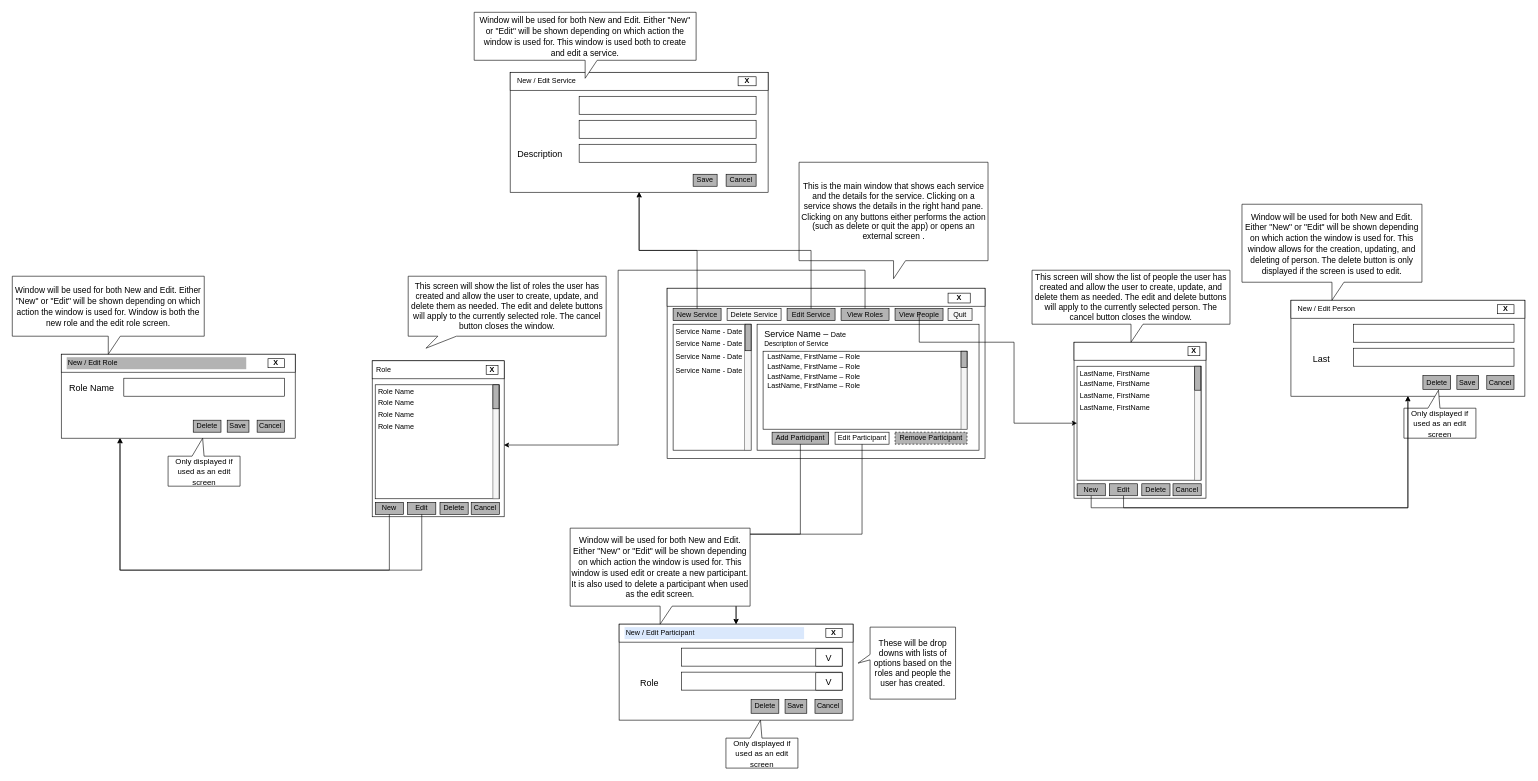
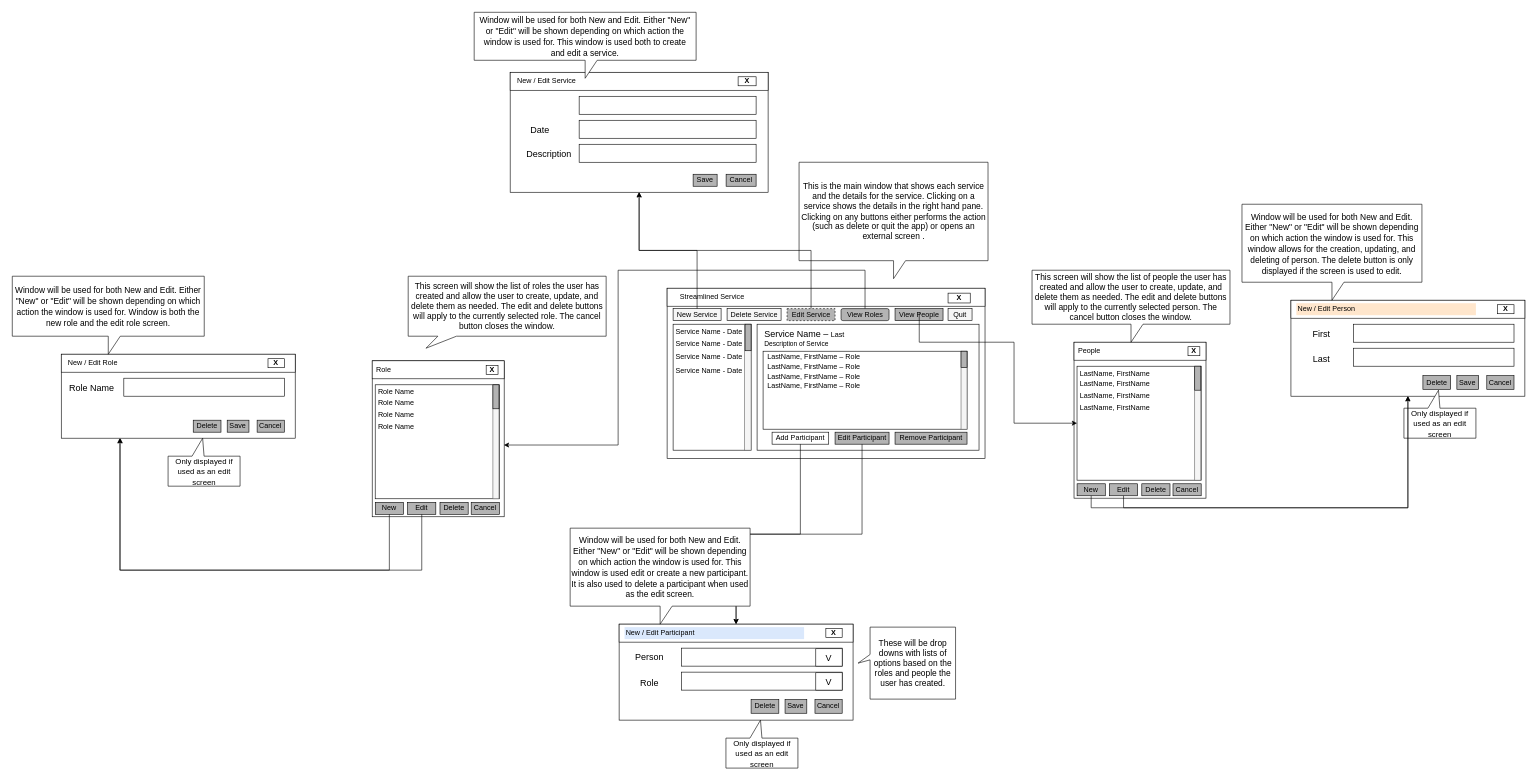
+ <mxCell id="61" value="Date" style="text;html=1;strokeColor=none;fillColor=none;align=center;verticalAlign=middle;whiteSpace=wrap;fontSize=15;" vertex="1" parent="55"><mxGeometry x="20" y="80" width="60" height="30" as="geometry" /></mxCell>
- <mxCell id="63" value="Description" style="text;html=1;strokeColor=none;fillColor=none;align=center;verticalAlign=middle;whiteSpace=wrap;fontSize=15;" vertex="1" parent="55"><mxGeometry x="20" y="120" width="60" height="30" as="geometry" /></mxCell>
+ <mxCell id="63" value="Description" style="text;html=1;strokeColor=none;fillColor=none;align=center;verticalAlign=middle;whiteSpace=wrap;fontSize=15;" vertex="1" parent="55"><mxGeometry x="35" y="120" width="60" height="30" as="geometry" /></mxCell>
+ <mxCell id="31" value="&lt;span&gt;Streamlined Service&lt;/span&gt;" style="whiteSpace=wrap;html=1;fillColor=#FFFFFF;strokeColor=none;" parent="28" vertex="1"><mxGeometry x="7.206" y="214.082" width="135.581" height="21.846" as="geometry" /></mxCell>
- <mxCell id="9" value="&lt;span&gt;New / Edit Person&lt;br&gt;&lt;/span&gt;" style="whiteSpace=wrap;html=1;fillColor=#FFFFFF;strokeColor=none;align=left;" vertex="1" parent="2"><mxGeometry x="90.7" y="105" width="299.302" height="20" as="geometry" /></mxCell>
+ <mxCell id="9" value="&lt;span&gt;New / Edit Person&lt;br&gt;&lt;/span&gt;" style="whiteSpace=wrap;html=1;fillColor=#ffe6cc;strokeColor=none;align=left;" vertex="1" parent="2"><mxGeometry x="90.7" y="105" width="299.302" height="20" as="geometry" /></mxCell>
- <mxCell id="43" value="New Service" style="whiteSpace=wrap;html=1;strokeColor=default;fillColor=#B3B3B3;" parent="28" vertex="1"><mxGeometry x="10" y="244" width="80" height="20" as="geometry" /></mxCell>
+ <mxCell id="43" value="New Service" style="whiteSpace=wrap;html=1;strokeColor=default;fillColor=#f5f5f5;" parent="28" vertex="1"><mxGeometry x="10" y="244" width="80" height="20" as="geometry" /></mxCell>
- <mxCell id="53" value="Edit Service" style="whiteSpace=wrap;html=1;strokeColor=default;fillColor=#B3B3B3;" vertex="1" parent="28"><mxGeometry x="200" y="244" width="80" height="20" as="geometry" /></mxCell>
+ <mxCell id="53" value="Edit Service" style="whiteSpace=wrap;html=1;strokeColor=default;fillColor=#B3B3B3;dashed=1;" vertex="1" parent="28"><mxGeometry x="200" y="244" width="80" height="20" as="geometry" /></mxCell>
- <mxCell id="52" value="View Roles" style="whiteSpace=wrap;html=1;strokeColor=default;fillColor=#B3B3B3;" parent="28" vertex="1"><mxGeometry x="290" y="244" width="80" height="20" as="geometry" /></mxCell>
+ <mxCell id="52" value="View Roles" style="whiteSpace=wrap;html=1;strokeColor=default;fillColor=#B3B3B3;rounded=1;" parent="28" vertex="1"><mxGeometry x="290" y="244" width="80" height="20" as="geometry" /></mxCell>
- <mxCell id="44" value="Service Name – &lt;font style=&quot;font-size: 12px&quot;&gt;Date&lt;/font&gt;" style="text;html=1;strokeColor=none;fillColor=none;align=left;verticalAlign=middle;whiteSpace=wrap;fontSize=15;" vertex="1" parent="28"><mxGeometry x="160" y="270" width="140" height="30" as="geometry" /></mxCell>
+ <mxCell id="44" value="Service Name – &lt;font style=&quot;font-size: 12px&quot;&gt;Last&lt;/font&gt;" style="text;html=1;strokeColor=none;fillColor=none;align=left;verticalAlign=middle;whiteSpace=wrap;fontSize=15;" vertex="1" parent="28"><mxGeometry x="160" y="270" width="140" height="30" as="geometry" /></mxCell>
+ <mxCell id="11" value="&lt;font style=&quot;font-size: 15px&quot;&gt;First&lt;/font&gt;" style="text;html=1;strokeColor=none;fillColor=none;align=center;verticalAlign=middle;whiteSpace=wrap;fontSize=15;" vertex="1" parent="2"><mxGeometry x="90.7" y="140" width="82.56" height="30" as="geometry" /></mxCell>
+ <mxCell id="92" value="&lt;span&gt;People&lt;/span&gt;" style="whiteSpace=wrap;html=1;fillColor=#FFFFFF;strokeColor=none;align=left;" vertex="1" parent="89"><mxGeometry x="5.12" y="5" width="154.88" height="20" as="geometry" /></mxCell>
- <mxCell id="22" value="&lt;span&gt;New / Edit Role&lt;br&gt;&lt;/span&gt;" style="whiteSpace=wrap;html=1;fillColor=#b3b3b3;strokeColor=none;align=left;" vertex="1" parent="16"><mxGeometry x="90.7" y="105" width="299.302" height="20" as="geometry" /></mxCell>
+ <mxCell id="22" value="&lt;span&gt;New / Edit Role&lt;br&gt;&lt;/span&gt;" style="whiteSpace=wrap;html=1;fillColor=#FFFFFF;strokeColor=none;align=left;" vertex="1" parent="16"><mxGeometry x="90.7" y="105" width="299.302" height="20" as="geometry" /></mxCell>
- <mxCell id="46" value="Add&amp;nbsp;Participant" style="whiteSpace=wrap;html=1;strokeColor=default;fillColor=#B3B3B3;" vertex="1" parent="28"><mxGeometry x="175" y="450" width="94.42" height="20" as="geometry" /></mxCell>
+ <mxCell id="46" value="Add&amp;nbsp;Participant" style="whiteSpace=wrap;html=1;strokeColor=default;fillColor=#ffffff;" vertex="1" parent="28"><mxGeometry x="175" y="450" width="94.42" height="20" as="geometry" /></mxCell>
- <mxCell id="48" value="Edit Participant" style="whiteSpace=wrap;html=1;strokeColor=default;fillColor=#ffffff;" vertex="1" parent="28"><mxGeometry x="280" y="450" width="90" height="20" as="geometry" /></mxCell>
+ <mxCell id="48" value="Edit Participant" style="whiteSpace=wrap;html=1;strokeColor=default;fillColor=#B3B3B3;" vertex="1" parent="28"><mxGeometry x="280" y="450" width="90" height="20" as="geometry" /></mxCell>
- <mxCell id="47" value="Remove Participant" style="whiteSpace=wrap;html=1;strokeColor=default;fillColor=#B3B3B3;dashed=1;" vertex="1" parent="28"><mxGeometry x="380" y="450" width="120" height="20" as="geometry" /></mxCell>
+ <mxCell id="47" value="Remove Participant" style="whiteSpace=wrap;html=1;strokeColor=default;fillColor=#B3B3B3;" vertex="1" parent="28"><mxGeometry x="380" y="450" width="120" height="20" as="geometry" /></mxCell>
+ <mxCell id="135" value="&lt;font style=&quot;font-size: 15px&quot;&gt;Person&lt;/font&gt;" style="text;html=1;strokeColor=none;fillColor=none;align=center;verticalAlign=middle;whiteSpace=wrap;fontSize=15;" vertex="1" parent="126"><mxGeometry x="90.7" y="140" width="82.56" height="30" as="geometry" /></mxCell>
